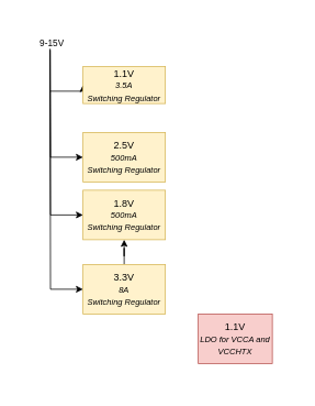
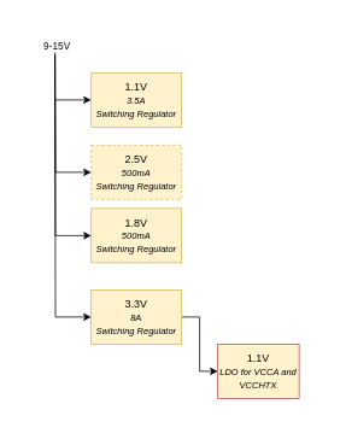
- <mxCell id="5" value="1.1V&lt;div&gt;&lt;i&gt;&lt;font style=&quot;font-size: 10px;&quot;&gt;3.5A&lt;/font&gt;&lt;/i&gt;&lt;/div&gt;&lt;i style=&quot;background-color: initial;&quot;&gt;&lt;font style=&quot;font-size: 10px;&quot;&gt;Switching Regulator&lt;/font&gt;&lt;/i&gt;" style="rounded=0;whiteSpace=wrap;html=1;fillColor=#fff2cc;strokeColor=#d6b656;" parent="1" vertex="1"><mxGeometry x="100" y="80" width="100" height="45" as="geometry" /></mxCell>
+ <mxCell id="5" value="1.1V&lt;div&gt;&lt;i&gt;&lt;font style=&quot;font-size: 10px;&quot;&gt;3.5A&lt;/font&gt;&lt;/i&gt;&lt;/div&gt;&lt;i style=&quot;background-color: initial;&quot;&gt;&lt;font style=&quot;font-size: 10px;&quot;&gt;Switching Regulator&lt;/font&gt;&lt;/i&gt;" style="rounded=0;whiteSpace=wrap;html=1;fillColor=#fff2cc;strokeColor=#d6b656;" parent="1" vertex="1"><mxGeometry x="100" y="80" width="100" height="60" as="geometry" /></mxCell>
- <mxCell id="7" value="2.5V&lt;div&gt;&lt;i&gt;&lt;font style=&quot;font-size: 10px;&quot;&gt;500mA&lt;/font&gt;&lt;/i&gt;&lt;/div&gt;&lt;div&gt;&lt;i&gt;&lt;font style=&quot;font-size: 10px;&quot;&gt;Switching Regulator&lt;/font&gt;&lt;/i&gt;&lt;/div&gt;" style="rounded=0;whiteSpace=wrap;html=1;fillColor=#fff2cc;strokeColor=#d6b656;" parent="1" vertex="1"><mxGeometry x="100" y="160" width="100" height="60" as="geometry" /></mxCell>
+ <mxCell id="7" value="2.5V&lt;div&gt;&lt;i&gt;&lt;font style=&quot;font-size: 10px;&quot;&gt;500mA&lt;/font&gt;&lt;/i&gt;&lt;/div&gt;&lt;div&gt;&lt;i&gt;&lt;font style=&quot;font-size: 10px;&quot;&gt;Switching Regulator&lt;/font&gt;&lt;/i&gt;&lt;/div&gt;" style="rounded=0;whiteSpace=wrap;html=1;fillColor=#fff2cc;strokeColor=#d6b656;dashed=1;" parent="1" vertex="1"><mxGeometry x="100" y="160" width="100" height="60" as="geometry" /></mxCell>
- <mxCell id="10" style="edgeStyle=orthogonalEdgeStyle;rounded=0;orthogonalLoop=1;jettySize=auto;html=1;" parent="1" source="12" target="9" edge="1"><mxGeometry relative="1" as="geometry" /></mxCell>
+ <mxCell id="10" style="edgeStyle=orthogonalEdgeStyle;rounded=0;orthogonalLoop=1;jettySize=auto;html=1;entryX=0;entryY=0.5;entryDx=0;entryDy=0;" parent="1" source="12" target="13" edge="1"><mxGeometry relative="1" as="geometry" /></mxCell>
- <mxCell id="13" value="1.1V&lt;div&gt;&lt;font style=&quot;font-size: 10px;&quot;&gt;&lt;i&gt;LDO for VCCA and VCCHTX&lt;/i&gt;&lt;/font&gt;&lt;/div&gt;" style="rounded=0;whiteSpace=wrap;html=1;fillColor=#f8cecc;strokeColor=#b85450;" parent="1" vertex="1"><mxGeometry x="240" y="380" width="90" height="60" as="geometry" /></mxCell>
+ <mxCell id="13" value="1.1V&lt;div&gt;&lt;font style=&quot;font-size: 10px;&quot;&gt;&lt;i&gt;LDO for VCCA and VCCHTX&lt;/i&gt;&lt;/font&gt;&lt;/div&gt;" style="rounded=0;whiteSpace=wrap;html=1;fillColor=#fff2cc;strokeColor=#b85450;" parent="1" vertex="1"><mxGeometry x="240" y="380" width="90" height="60" as="geometry" /></mxCell>
